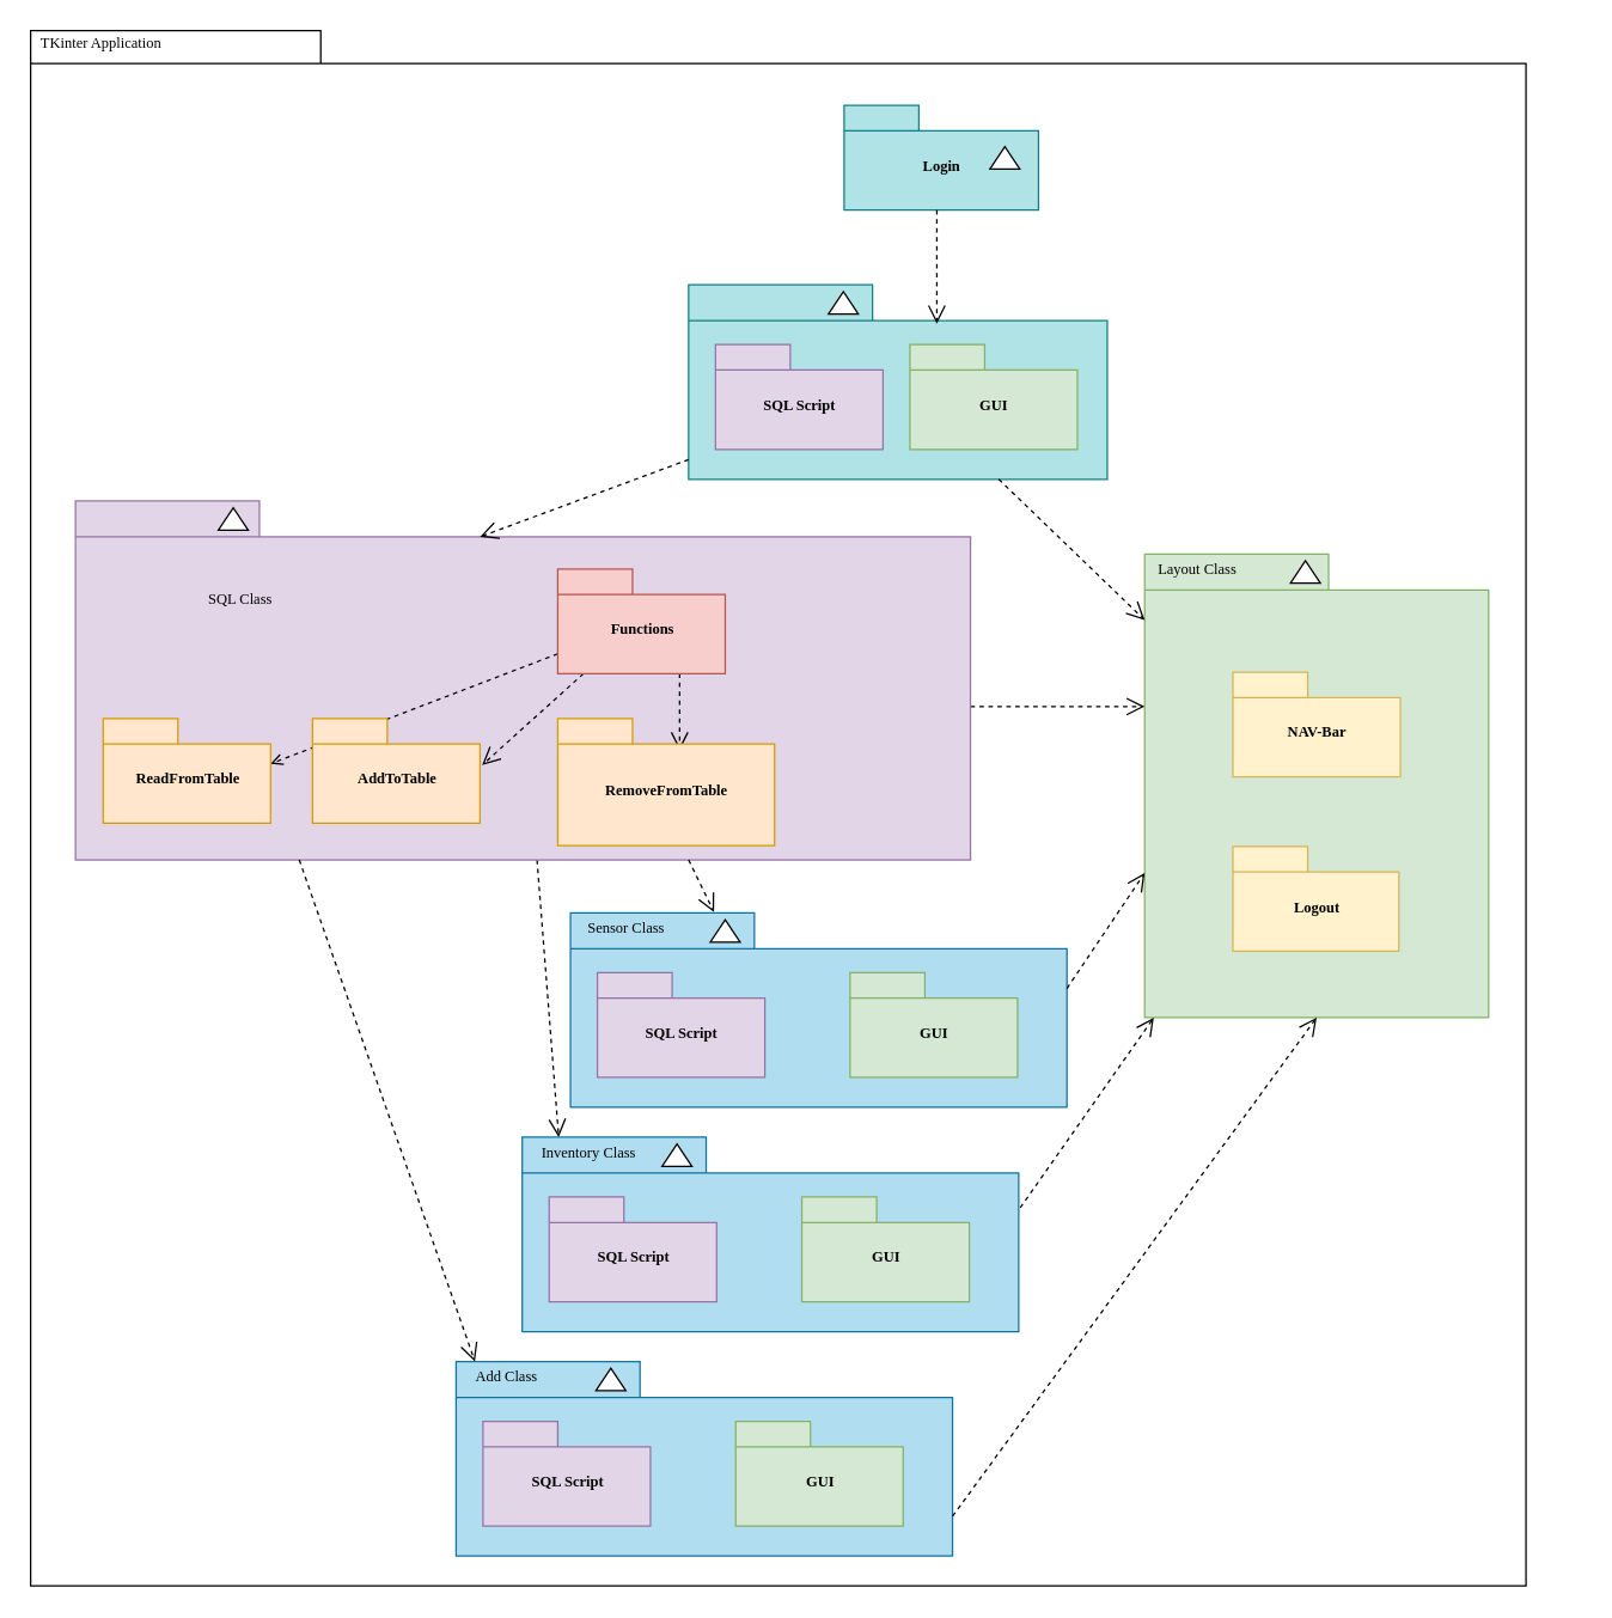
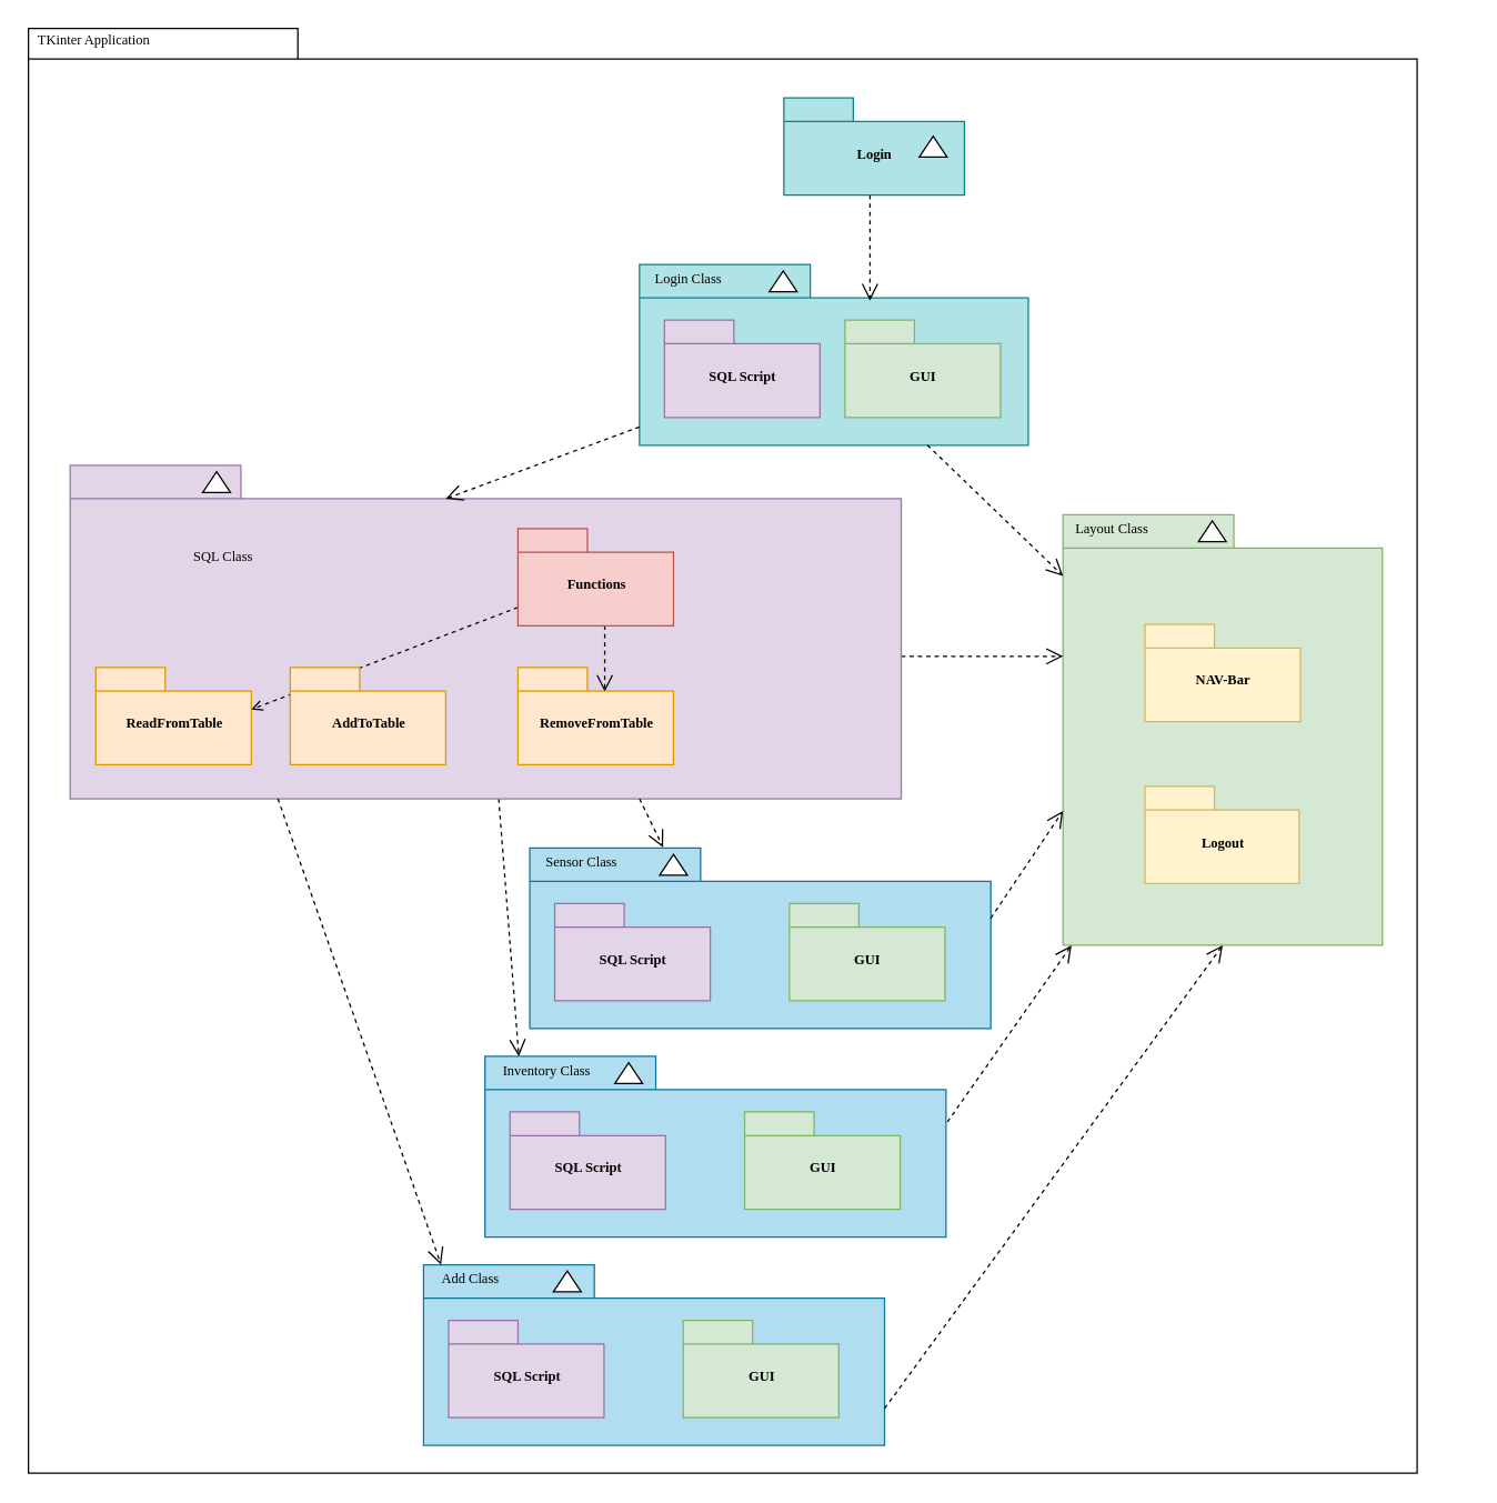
+ <mxCell id="11" value="&lt;font face=&quot;Verdana&quot; style=&quot;font-size: 10px&quot;&gt;Login Class&lt;/font&gt;" style="text;html=1;align=center;verticalAlign=middle;resizable=0;points=[];;autosize=1;" parent="6" vertex="1"><mxGeometry width="70" height="20" as="geometry" /></mxCell>
- <mxCell id="24" style="edgeStyle=none;rounded=0;html=1;dashed=1;labelBackgroundColor=none;startFill=0;endArrow=open;endFill=0;endSize=10;fontFamily=Verdana;fontSize=10;entryX=1.013;entryY=0.444;entryPerimeter=0;" parent="1" source="26" target="27" edge="1"><mxGeometry relative="1" as="geometry" /></mxCell>
- <mxCell id="28" value="RemoveFromTable" style="shape=folder;fontStyle=1;spacingTop=10;tabWidth=50;tabHeight=17;tabPosition=left;html=1;rounded=0;shadow=0;comic=0;labelBackgroundColor=none;strokeColor=#d79b00;strokeWidth=1;fillColor=#ffe6cc;fontFamily=Verdana;fontSize=10;align=center;" parent="1" vertex="1"><mxGeometry x="372.5" y="480" width="145" height="85" as="geometry" /></mxCell>
+ <mxCell id="28" value="RemoveFromTable" style="shape=folder;fontStyle=1;spacingTop=10;tabWidth=50;tabHeight=17;tabPosition=left;html=1;rounded=0;shadow=0;comic=0;labelBackgroundColor=none;strokeColor=#d79b00;strokeWidth=1;fillColor=#ffe6cc;fontFamily=Verdana;fontSize=10;align=center;" parent="1" vertex="1"><mxGeometry x="372.5" y="480" width="112" height="70" as="geometry" /></mxCell>
